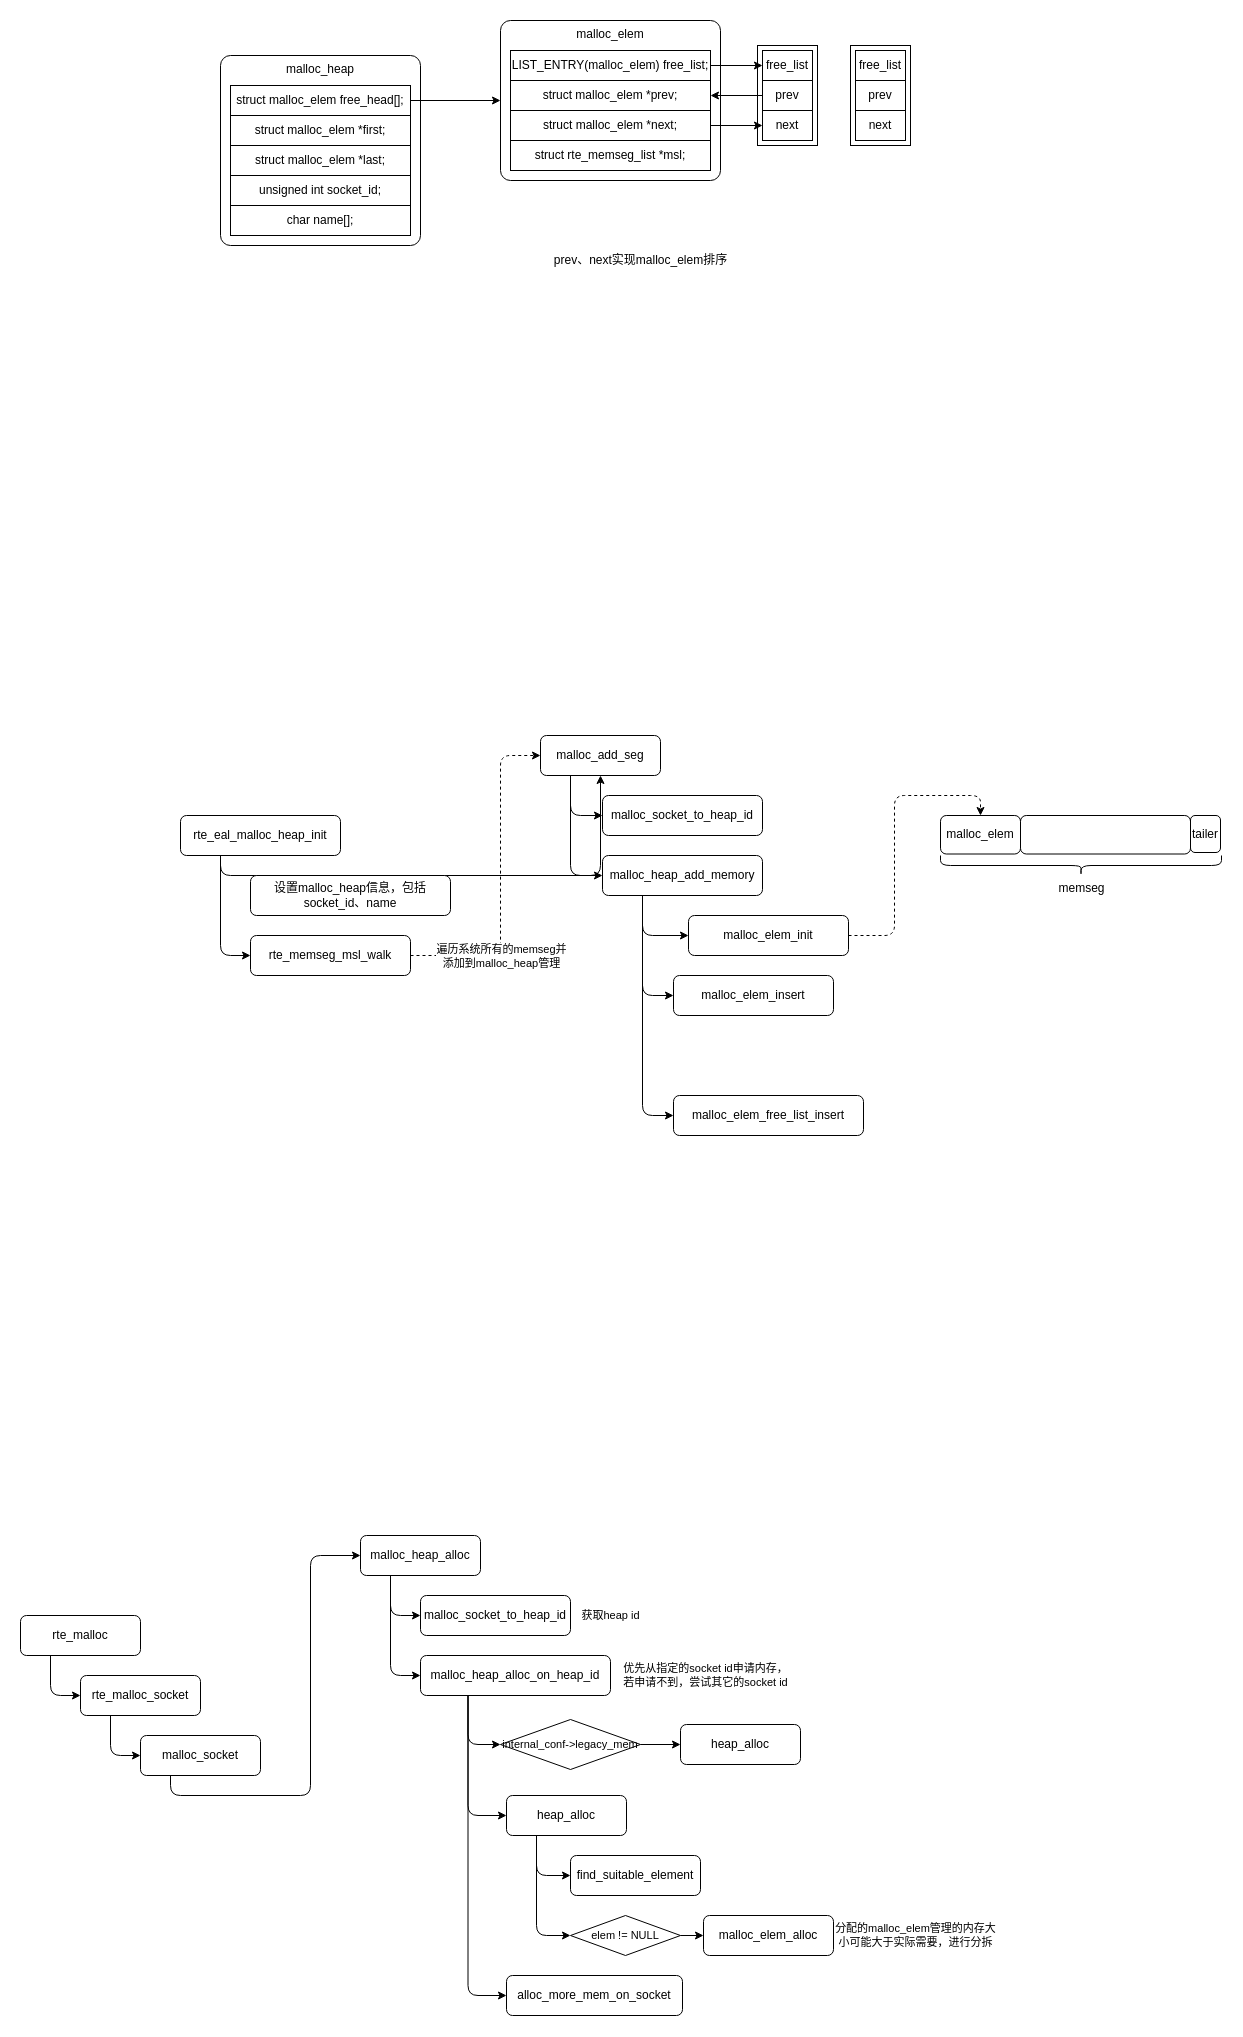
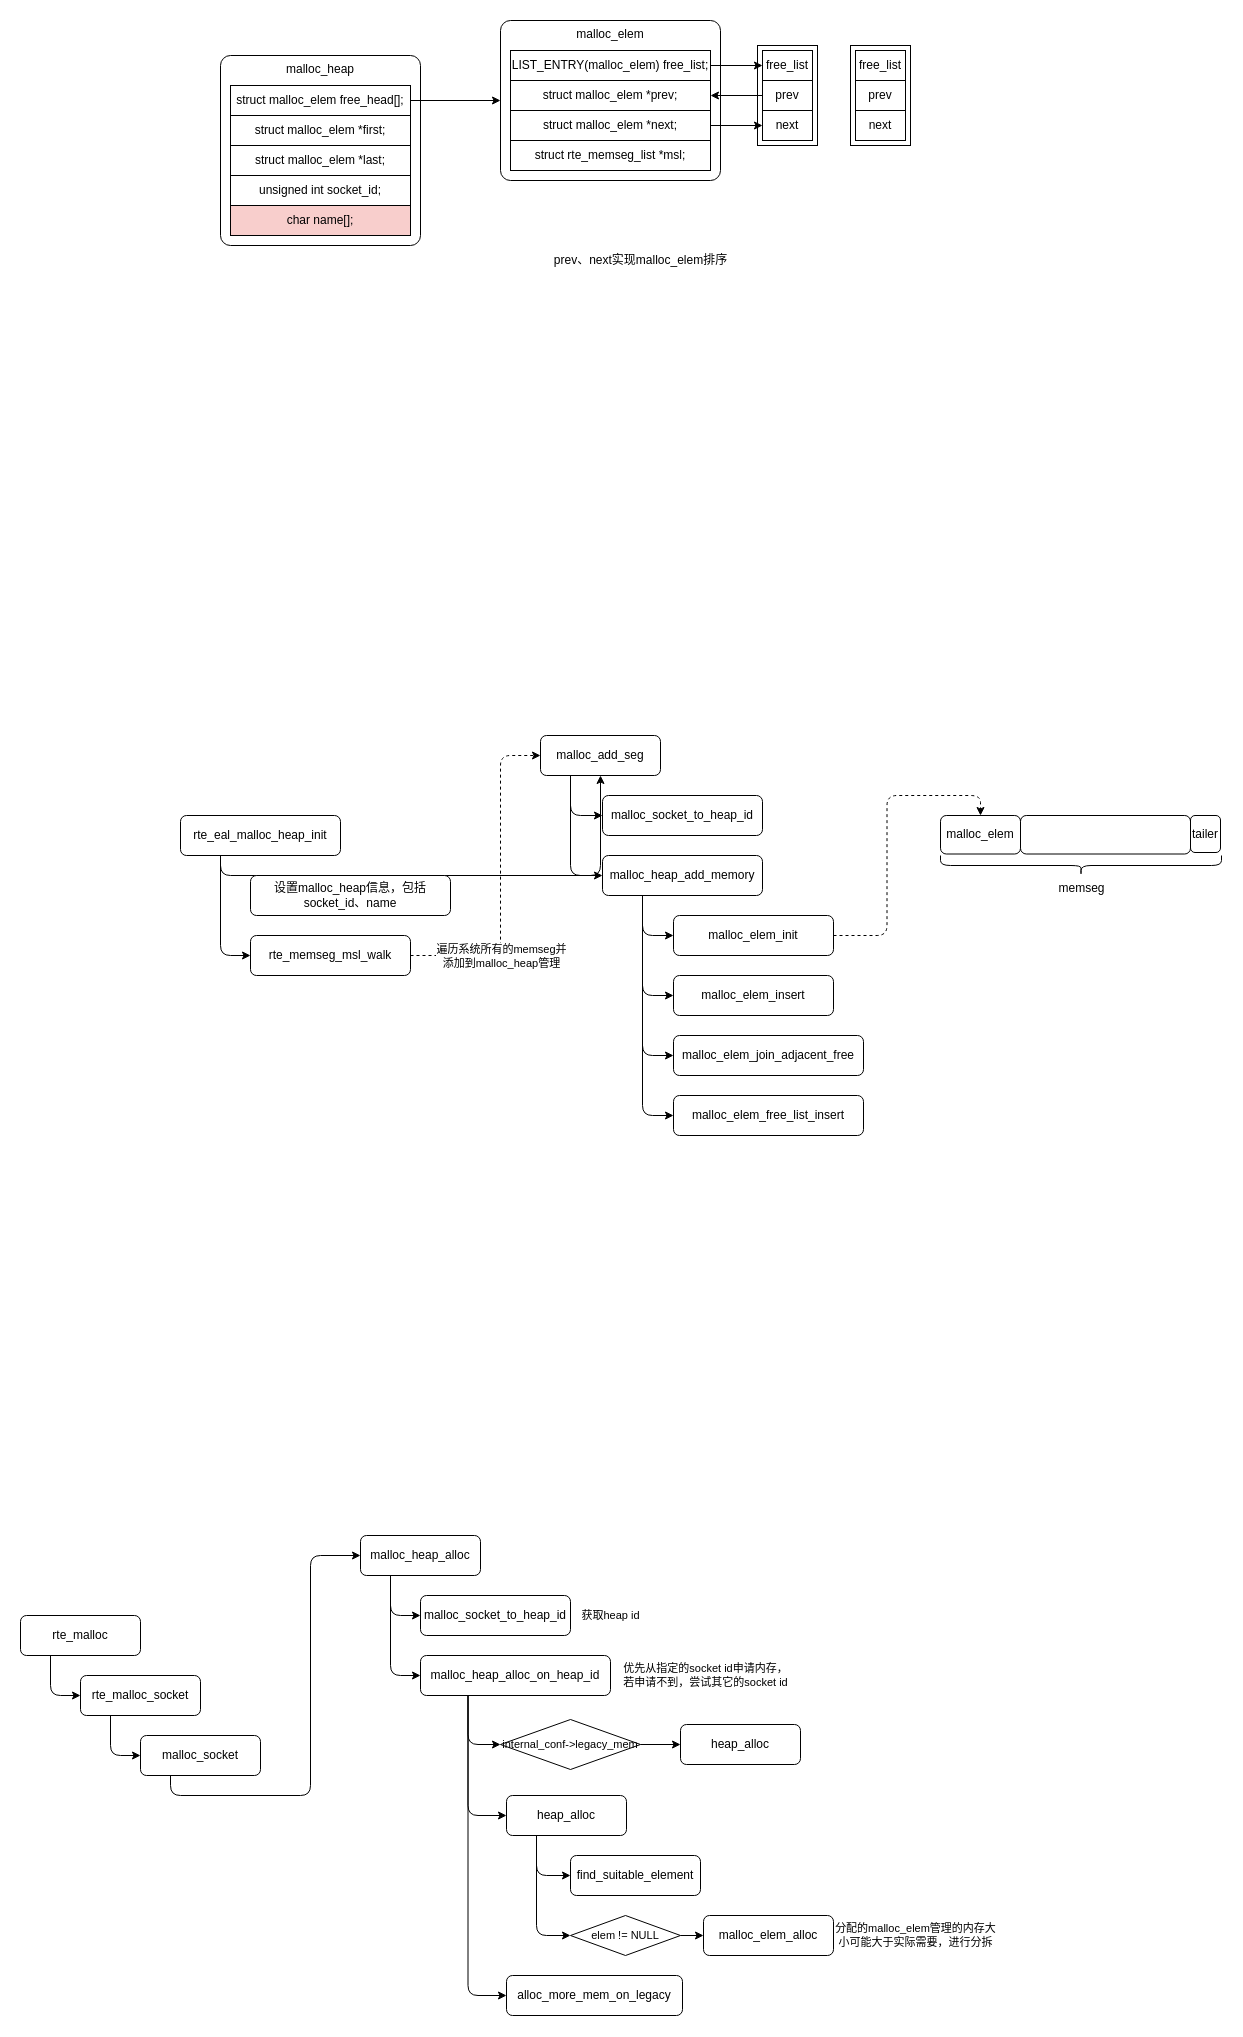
- <mxCell id="11" value="char name[];" style="rounded=0;whiteSpace=wrap;html=1;" vertex="1" parent="1"><mxGeometry x="230" y="205" width="180" height="30" as="geometry" /></mxCell>
+ <mxCell id="11" value="char name[];" style="rounded=0;whiteSpace=wrap;html=1;fillColor=#f8cecc;" vertex="1" parent="1"><mxGeometry x="230" y="205" width="180" height="30" as="geometry" /></mxCell>
- <mxCell id="30" value="malloc_elem_init" style="rounded=1;whiteSpace=wrap;html=1;" vertex="1" parent="1"><mxGeometry x="688" y="915" width="160" height="40" as="geometry" /></mxCell>
+ <mxCell id="30" value="malloc_elem_init" style="rounded=1;whiteSpace=wrap;html=1;" vertex="1" parent="1"><mxGeometry x="673" y="915" width="160" height="40" as="geometry" /></mxCell>
+ <mxCell id="26" style="edgeStyle=orthogonalEdgeStyle;rounded=1;orthogonalLoop=1;jettySize=auto;html=1;exitX=0.25;exitY=1;exitDx=0;exitDy=0;entryX=0;entryY=0.5;entryDx=0;entryDy=0;curved=0;" edge="1" parent="1" source="28" target="32"><mxGeometry relative="1" as="geometry" /></mxCell>
+ <mxCell id="32" value="malloc_elem_join_adjacent_free" style="rounded=1;whiteSpace=wrap;html=1;" vertex="1" parent="1"><mxGeometry x="673" y="1035" width="190" height="40" as="geometry" /></mxCell>
- <mxCell id="71" value="alloc_more_mem_on_socket" style="rounded=1;whiteSpace=wrap;html=1;" vertex="1" parent="1"><mxGeometry x="506" y="1975" width="176" height="40" as="geometry" /></mxCell>
+ <mxCell id="71" value="alloc_more_mem_on_legacy" style="rounded=1;whiteSpace=wrap;html=1;" vertex="1" parent="1"><mxGeometry x="506" y="1975" width="176" height="40" as="geometry" /></mxCell>
